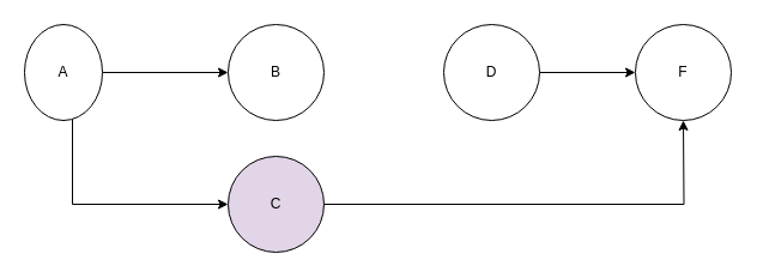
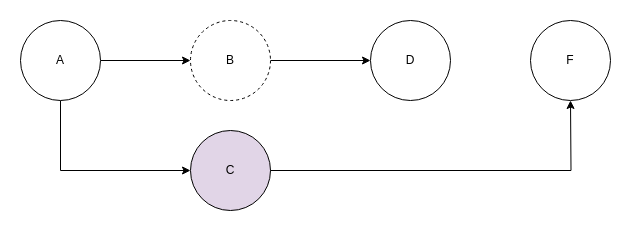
- <mxCell id="4" value="A" style="ellipse;whiteSpace=wrap;html=1;aspect=fixed;" vertex="1" parent="1"><mxGeometry x="20" y="20" width="65" height="80" as="geometry" /></mxCell>
+ <mxCell id="4" value="A" style="ellipse;whiteSpace=wrap;html=1;aspect=fixed;" vertex="1" parent="1"><mxGeometry x="20" y="20" width="80" height="80" as="geometry" /></mxCell>
- <mxCell id="6" value="B" style="ellipse;whiteSpace=wrap;html=1;aspect=fixed;" vertex="1" parent="1"><mxGeometry x="190" y="20" width="80" height="80" as="geometry" /></mxCell>
+ <mxCell id="6" value="B" style="ellipse;whiteSpace=wrap;html=1;aspect=fixed;dashed=1;" vertex="1" parent="1"><mxGeometry x="190" y="20" width="80" height="80" as="geometry" /></mxCell>
+ <mxCell id="5" style="edgeStyle=orthogonalEdgeStyle;rounded=0;orthogonalLoop=1;jettySize=auto;html=1;entryX=0;entryY=0.5;entryDx=0;entryDy=0;" edge="1" parent="1" source="6" target="8"><mxGeometry relative="1" as="geometry" /></mxCell>
- <mxCell id="7" value="" style="edgeStyle=orthogonalEdgeStyle;rounded=0;orthogonalLoop=1;jettySize=auto;html=1;" edge="1" parent="1" source="8" target="9"><mxGeometry relative="1" as="geometry" /></mxCell>
